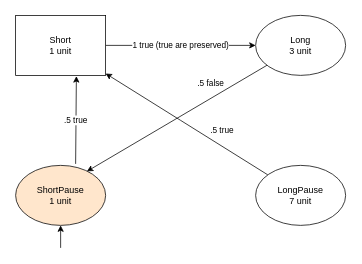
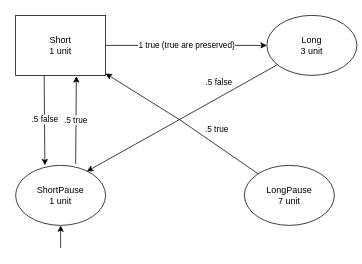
- <mxCell id="6" value="Long&lt;br&gt;3 unit" style="ellipse;whiteSpace=wrap;html=1;" vertex="1" parent="1"><mxGeometry x="340" y="20" width="120" height="80" as="geometry" /></mxCell>
+ <mxCell id="6" value="Long&lt;br&gt;3 unit" style="ellipse;whiteSpace=wrap;html=1;" vertex="1" parent="1"><mxGeometry x="355" y="20" width="120" height="80" as="geometry" /></mxCell>
+ <mxCell id="2" value=".5 false" style="rounded=0;orthogonalLoop=1;jettySize=auto;html=1;entryX=0.325;entryY=0;entryDx=0;entryDy=0;entryPerimeter=0;exitX=0.317;exitY=0.975;exitDx=0;exitDy=0;exitPerimeter=0;" edge="1" parent="1" source="4" target="8"><mxGeometry relative="1" as="geometry" /></mxCell>
- <mxCell id="8" value="ShortPause&lt;br&gt;1 unit" style="ellipse;whiteSpace=wrap;html=1;fillColor=#ffe6cc;" vertex="1" parent="1"><mxGeometry x="20" y="220" width="120" height="80" as="geometry" /></mxCell>
+ <mxCell id="8" value="ShortPause&lt;br&gt;1 unit" style="ellipse;whiteSpace=wrap;html=1;" vertex="1" parent="1"><mxGeometry x="20" y="220" width="120" height="80" as="geometry" /></mxCell>
- <mxCell id="11" value="LongPause&lt;br&gt;7 unit" style="ellipse;whiteSpace=wrap;html=1;" vertex="1" parent="1"><mxGeometry x="340" y="220" width="120" height="80" as="geometry" /></mxCell>
+ <mxCell id="11" value="LongPause&lt;br&gt;7 unit" style="ellipse;whiteSpace=wrap;html=1;" vertex="1" parent="1"><mxGeometry x="325" y="220" width="120" height="80" as="geometry" /></mxCell>
